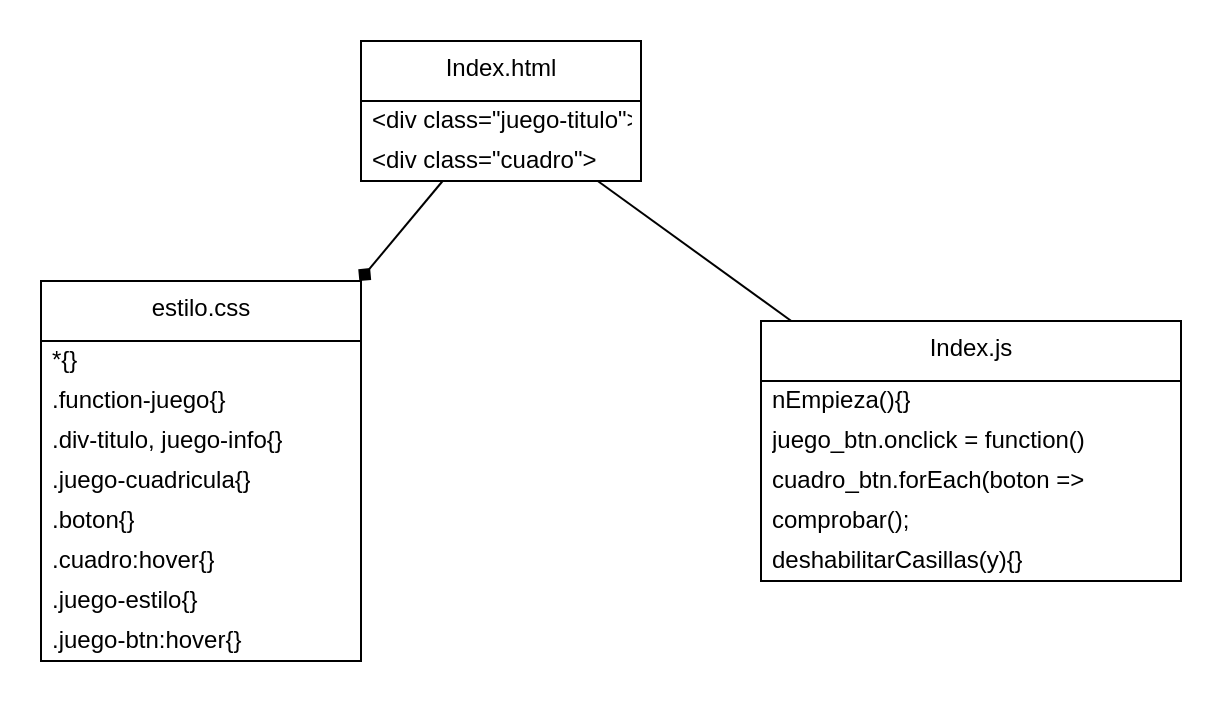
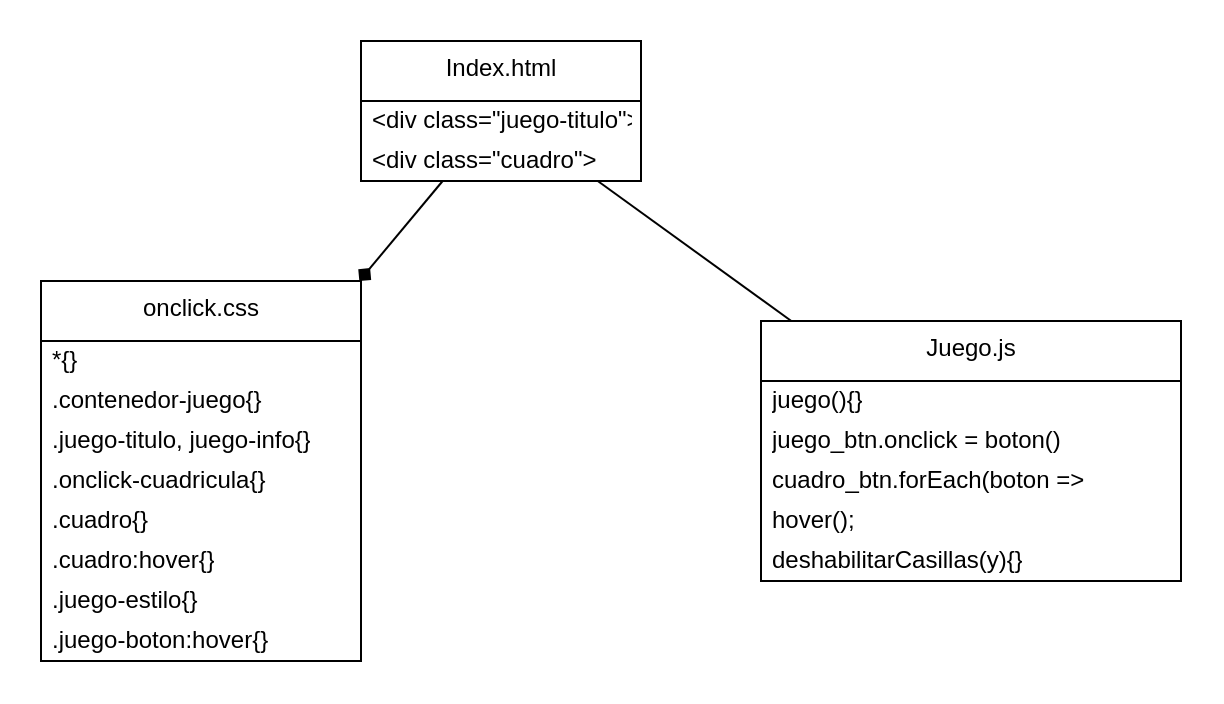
- <mxCell id="11" value="estilo.css&lt;br&gt;" style="swimlane;fontStyle=0;align=center;verticalAlign=top;childLayout=stackLayout;horizontal=1;startSize=30;horizontalStack=0;resizeParent=1;resizeParentMax=0;resizeLast=0;collapsible=0;marginBottom=0;html=1;" vertex="1" parent="1"><mxGeometry x="20" y="140" width="160" height="190" as="geometry" /></mxCell>
+ <mxCell id="11" value="onclick.css&lt;br&gt;" style="swimlane;fontStyle=0;align=center;verticalAlign=top;childLayout=stackLayout;horizontal=1;startSize=30;horizontalStack=0;resizeParent=1;resizeParentMax=0;resizeLast=0;collapsible=0;marginBottom=0;html=1;" vertex="1" parent="1"><mxGeometry x="20" y="140" width="160" height="190" as="geometry" /></mxCell>
- <mxCell id="5" value="Index.js" style="swimlane;fontStyle=0;align=center;verticalAlign=top;childLayout=stackLayout;horizontal=1;startSize=30;horizontalStack=0;resizeParent=1;resizeParentMax=0;resizeLast=0;collapsible=0;marginBottom=0;html=1;" vertex="1" parent="1"><mxGeometry x="380" y="160" width="210" height="130" as="geometry" /></mxCell>
+ <mxCell id="5" value="Juego.js" style="swimlane;fontStyle=0;align=center;verticalAlign=top;childLayout=stackLayout;horizontal=1;startSize=30;horizontalStack=0;resizeParent=1;resizeParentMax=0;resizeLast=0;collapsible=0;marginBottom=0;html=1;" vertex="1" parent="1"><mxGeometry x="380" y="160" width="210" height="130" as="geometry" /></mxCell>
- <mxCell id="13" value=".function-juego{}" style="text;html=1;strokeColor=none;fillColor=none;align=left;verticalAlign=middle;spacingLeft=4;spacingRight=4;overflow=hidden;rotatable=0;points=[[0,0.5],[1,0.5]];portConstraint=eastwest;" vertex="1" parent="11"><mxGeometry y="50" width="160" height="20" as="geometry" /></mxCell>
+ <mxCell id="13" value=".contenedor-juego{}" style="text;html=1;strokeColor=none;fillColor=none;align=left;verticalAlign=middle;spacingLeft=4;spacingRight=4;overflow=hidden;rotatable=0;points=[[0,0.5],[1,0.5]];portConstraint=eastwest;" vertex="1" parent="11"><mxGeometry y="50" width="160" height="20" as="geometry" /></mxCell>
- <mxCell id="6" value="nEmpieza(){}" style="text;html=1;strokeColor=none;fillColor=none;align=left;verticalAlign=middle;spacingLeft=4;spacingRight=4;overflow=hidden;rotatable=0;points=[[0,0.5],[1,0.5]];portConstraint=eastwest;" vertex="1" parent="5"><mxGeometry y="30" width="210" height="20" as="geometry" /></mxCell>
+ <mxCell id="6" value="juego(){}" style="text;html=1;strokeColor=none;fillColor=none;align=left;verticalAlign=middle;spacingLeft=4;spacingRight=4;overflow=hidden;rotatable=0;points=[[0,0.5],[1,0.5]];portConstraint=eastwest;" vertex="1" parent="5"><mxGeometry y="30" width="210" height="20" as="geometry" /></mxCell>
- <mxCell id="14" value=".div-titulo, juego-info{}" style="text;html=1;strokeColor=none;fillColor=none;align=left;verticalAlign=middle;spacingLeft=4;spacingRight=4;overflow=hidden;rotatable=0;points=[[0,0.5],[1,0.5]];portConstraint=eastwest;" vertex="1" parent="11"><mxGeometry y="70" width="160" height="20" as="geometry" /></mxCell>
+ <mxCell id="14" value=".juego-titulo, juego-info{}" style="text;html=1;strokeColor=none;fillColor=none;align=left;verticalAlign=middle;spacingLeft=4;spacingRight=4;overflow=hidden;rotatable=0;points=[[0,0.5],[1,0.5]];portConstraint=eastwest;" vertex="1" parent="11"><mxGeometry y="70" width="160" height="20" as="geometry" /></mxCell>
- <mxCell id="7" value="juego_btn.onclick = function()" style="text;html=1;strokeColor=none;fillColor=none;align=left;verticalAlign=middle;spacingLeft=4;spacingRight=4;overflow=hidden;rotatable=0;points=[[0,0.5],[1,0.5]];portConstraint=eastwest;" vertex="1" parent="5"><mxGeometry y="50" width="210" height="20" as="geometry" /></mxCell>
+ <mxCell id="7" value="juego_btn.onclick = boton()" style="text;html=1;strokeColor=none;fillColor=none;align=left;verticalAlign=middle;spacingLeft=4;spacingRight=4;overflow=hidden;rotatable=0;points=[[0,0.5],[1,0.5]];portConstraint=eastwest;" vertex="1" parent="5"><mxGeometry y="50" width="210" height="20" as="geometry" /></mxCell>
- <mxCell id="15" value=".juego-cuadricula{}" style="text;html=1;strokeColor=none;fillColor=none;align=left;verticalAlign=middle;spacingLeft=4;spacingRight=4;overflow=hidden;rotatable=0;points=[[0,0.5],[1,0.5]];portConstraint=eastwest;" vertex="1" parent="11"><mxGeometry y="90" width="160" height="20" as="geometry" /></mxCell>
+ <mxCell id="15" value=".onclick-cuadricula{}" style="text;html=1;strokeColor=none;fillColor=none;align=left;verticalAlign=middle;spacingLeft=4;spacingRight=4;overflow=hidden;rotatable=0;points=[[0,0.5],[1,0.5]];portConstraint=eastwest;" vertex="1" parent="11"><mxGeometry y="90" width="160" height="20" as="geometry" /></mxCell>
- <mxCell id="16" value=".boton{}" style="text;html=1;strokeColor=none;fillColor=none;align=left;verticalAlign=middle;spacingLeft=4;spacingRight=4;overflow=hidden;rotatable=0;points=[[0,0.5],[1,0.5]];portConstraint=eastwest;" vertex="1" parent="11"><mxGeometry y="110" width="160" height="20" as="geometry" /></mxCell>
+ <mxCell id="16" value=".cuadro{}" style="text;html=1;strokeColor=none;fillColor=none;align=left;verticalAlign=middle;spacingLeft=4;spacingRight=4;overflow=hidden;rotatable=0;points=[[0,0.5],[1,0.5]];portConstraint=eastwest;" vertex="1" parent="11"><mxGeometry y="110" width="160" height="20" as="geometry" /></mxCell>
- <mxCell id="9" value="comprobar();" style="text;html=1;strokeColor=none;fillColor=none;align=left;verticalAlign=middle;spacingLeft=4;spacingRight=4;overflow=hidden;rotatable=0;points=[[0,0.5],[1,0.5]];portConstraint=eastwest;" vertex="1" parent="5"><mxGeometry y="90" width="210" height="20" as="geometry" /></mxCell>
+ <mxCell id="9" value="hover();" style="text;html=1;strokeColor=none;fillColor=none;align=left;verticalAlign=middle;spacingLeft=4;spacingRight=4;overflow=hidden;rotatable=0;points=[[0,0.5],[1,0.5]];portConstraint=eastwest;" vertex="1" parent="5"><mxGeometry y="90" width="210" height="20" as="geometry" /></mxCell>
- <mxCell id="19" value=".juego-btn:hover{}" style="text;html=1;strokeColor=none;fillColor=none;align=left;verticalAlign=middle;spacingLeft=4;spacingRight=4;overflow=hidden;rotatable=0;points=[[0,0.5],[1,0.5]];portConstraint=eastwest;" vertex="1" parent="11"><mxGeometry y="170" width="160" height="20" as="geometry" /></mxCell>
+ <mxCell id="19" value=".juego-boton:hover{}" style="text;html=1;strokeColor=none;fillColor=none;align=left;verticalAlign=middle;spacingLeft=4;spacingRight=4;overflow=hidden;rotatable=0;points=[[0,0.5],[1,0.5]];portConstraint=eastwest;" vertex="1" parent="11"><mxGeometry y="170" width="160" height="20" as="geometry" /></mxCell>
